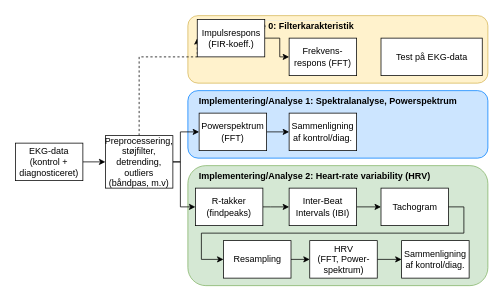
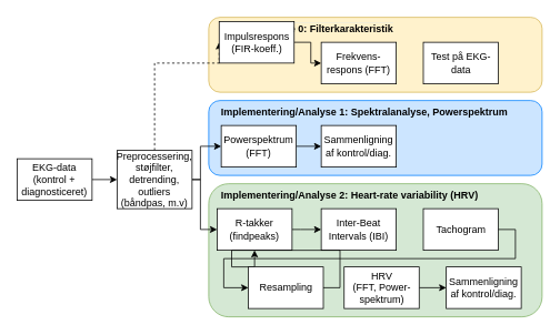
- <mxCell id="25" value="Test på EKG-data" style="rounded=0;whiteSpace=wrap;html=1;" parent="1" vertex="1"><mxGeometry x="507.5" y="50" width="135" height="50" as="geometry" /></mxCell>
+ <mxCell id="25" value="Test på EKG-data" style="rounded=0;whiteSpace=wrap;html=1;" parent="1" vertex="1"><mxGeometry x="507.5" y="50" width="90" height="50" as="geometry" /></mxCell>
- <mxCell id="15" style="edgeStyle=orthogonalEdgeStyle;rounded=0;orthogonalLoop=1;jettySize=auto;html=1;exitX=1;exitY=0.5;exitDx=0;exitDy=0;entryX=0;entryY=0.5;entryDx=0;entryDy=0;" parent="1" source="16" target="17" edge="1"><mxGeometry relative="1" as="geometry" /></mxCell>
- <mxCell id="18" style="edgeStyle=orthogonalEdgeStyle;rounded=0;orthogonalLoop=1;jettySize=auto;html=1;exitX=1;exitY=0.5;exitDx=0;exitDy=0;entryX=0;entryY=0.5;entryDx=0;entryDy=0;" parent="1" source="19" target="21" edge="1"><mxGeometry relative="1" as="geometry" /></mxCell>
+ <mxCell id="18" style="edgeStyle=orthogonalEdgeStyle;rounded=0;orthogonalLoop=1;jettySize=auto;html=1;exitX=1;exitY=0.5;exitDx=0;exitDy=0;" parent="1" source="19" target="12" edge="1"><mxGeometry relative="1" as="geometry" /></mxCell>
